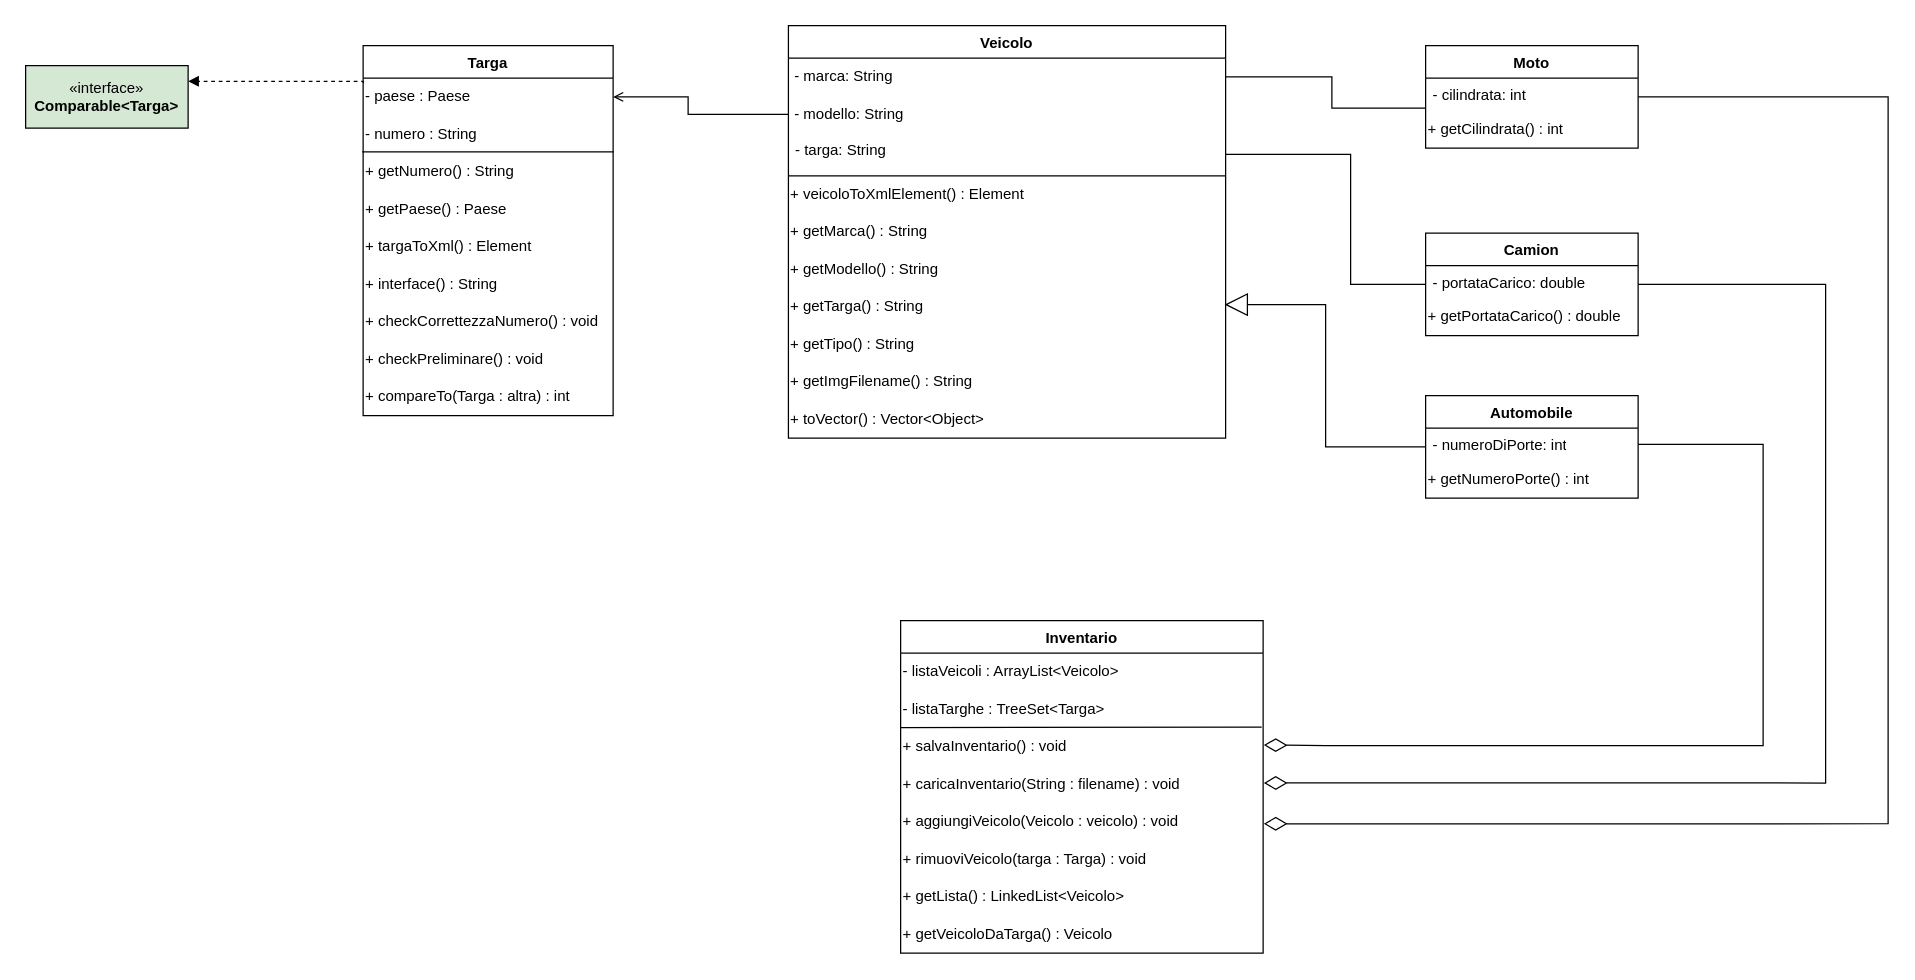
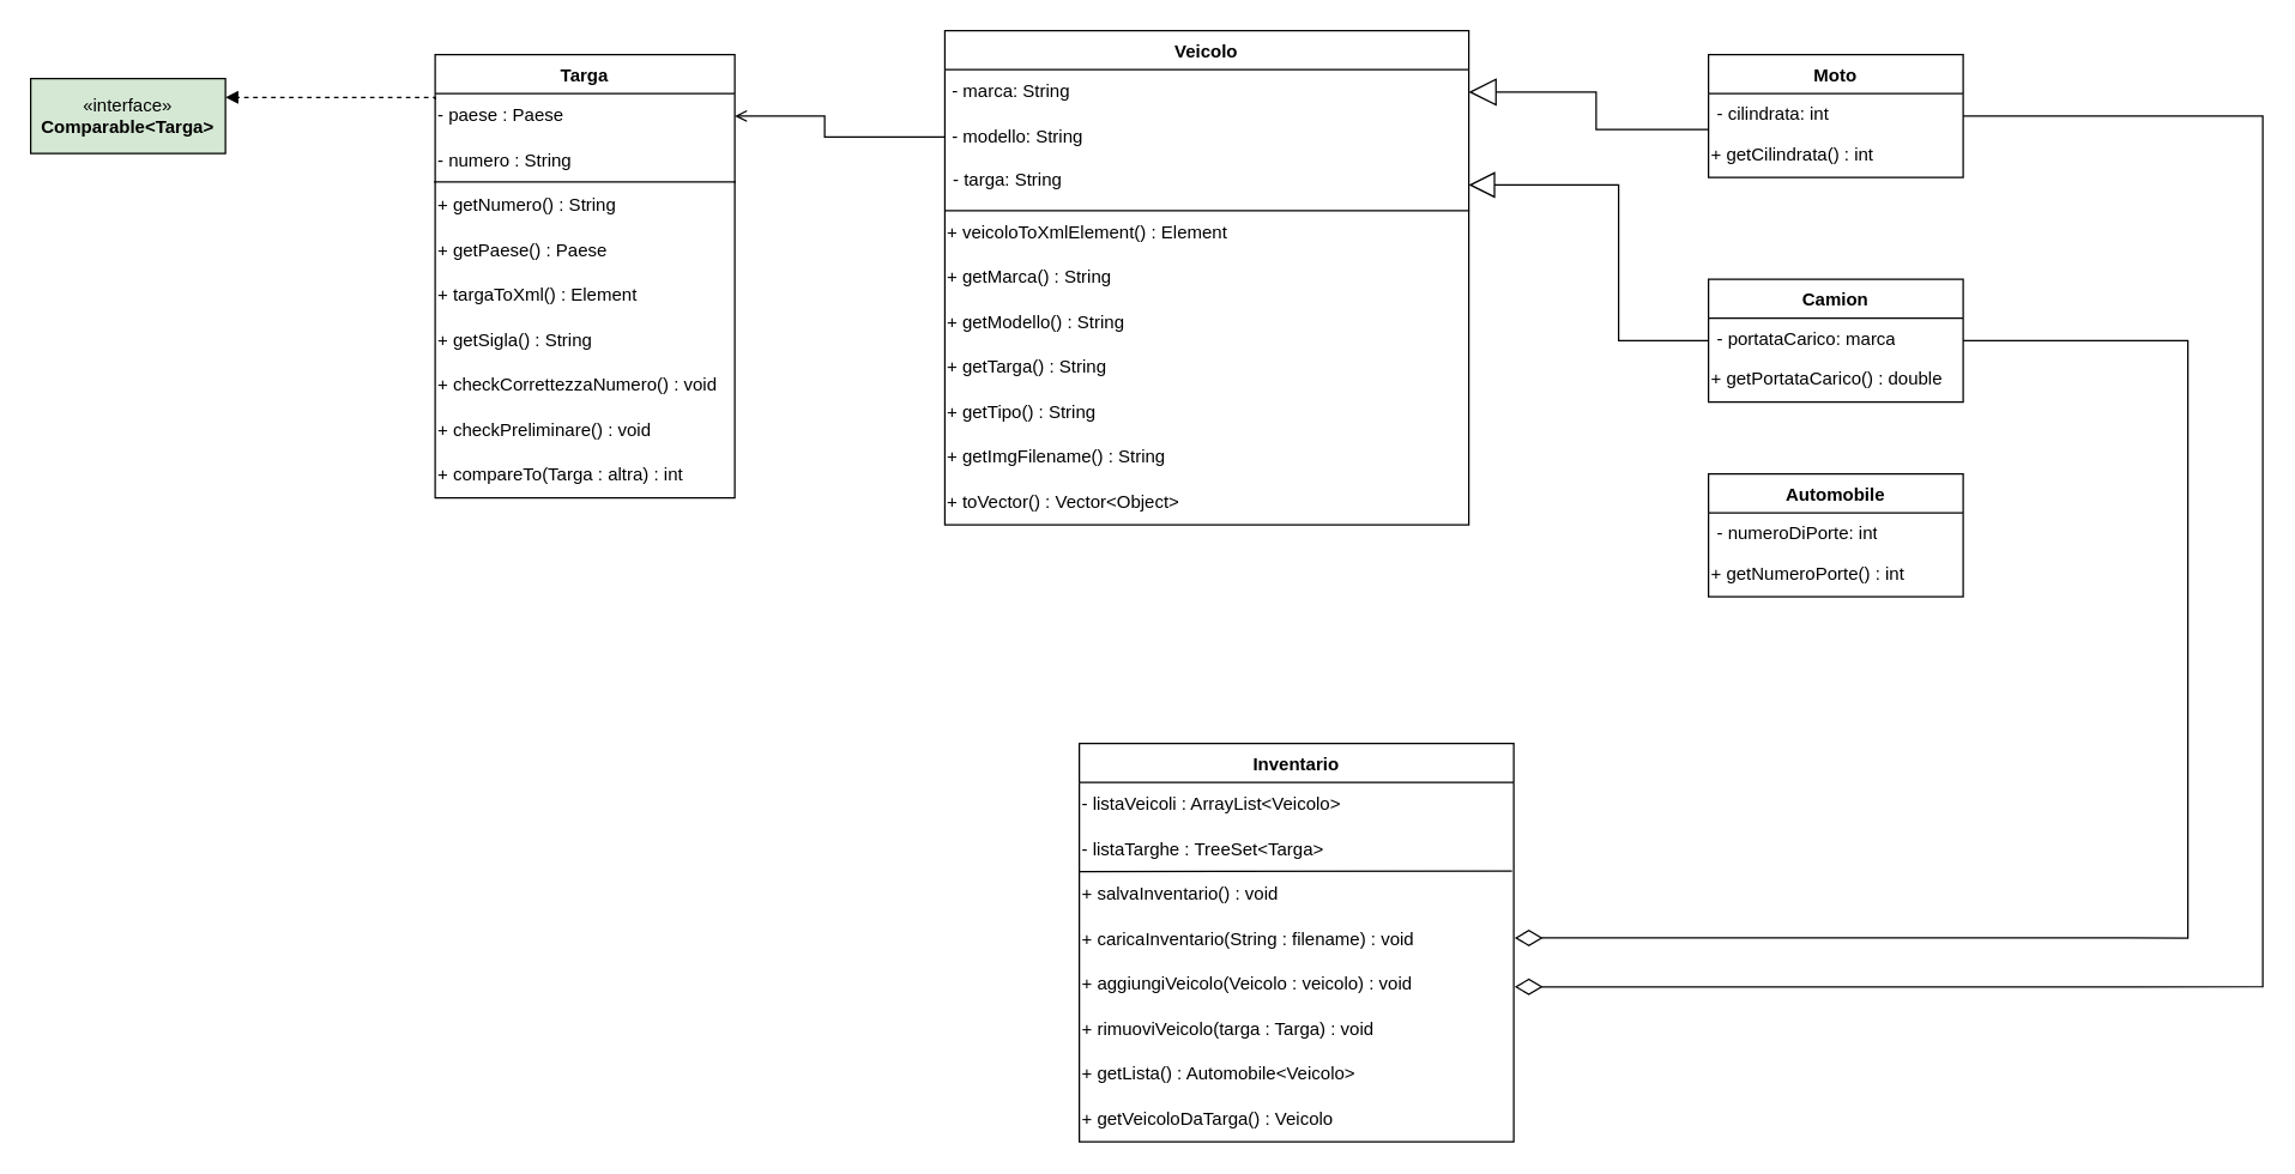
- <mxCell id="23" style="edgeStyle=orthogonalEdgeStyle;rounded=0;orthogonalLoop=1;jettySize=auto;html=1;endArrow=none;endFill=0;endSize=16;" parent="1" source="25" target="3" edge="1"><mxGeometry relative="1" as="geometry"><Array as="points"><mxPoint x="1065" y="86" /><mxPoint x="1065" y="61" /></Array></mxGeometry></mxCell>
+ <mxCell id="23" style="edgeStyle=orthogonalEdgeStyle;rounded=0;orthogonalLoop=1;jettySize=auto;html=1;endArrow=block;endFill=0;endSize=16;" parent="1" source="25" target="3" edge="1"><mxGeometry relative="1" as="geometry"><Array as="points"><mxPoint x="1065" y="86" /><mxPoint x="1065" y="61" /></Array></mxGeometry></mxCell>
- <mxCell id="18" style="edgeStyle=orthogonalEdgeStyle;rounded=0;orthogonalLoop=1;jettySize=auto;html=1;entryX=1;entryY=0.5;entryDx=0;entryDy=0;endArrow=none;endFill=0;endSize=15;" parent="1" source="20" target="5" edge="1"><mxGeometry relative="1" as="geometry"><mxPoint x="900" y="236" as="targetPoint" /><Array as="points"><mxPoint x="1080" y="227" /><mxPoint x="1080" y="123" /></Array></mxGeometry></mxCell>
+ <mxCell id="18" style="edgeStyle=orthogonalEdgeStyle;rounded=0;orthogonalLoop=1;jettySize=auto;html=1;entryX=1;entryY=0.5;entryDx=0;entryDy=0;endArrow=block;endFill=0;endSize=15;" parent="1" source="20" target="5" edge="1"><mxGeometry relative="1" as="geometry"><mxPoint x="900" y="236" as="targetPoint" /><Array as="points"><mxPoint x="1080" y="227" /><mxPoint x="1080" y="123" /></Array></mxGeometry></mxCell>
- <mxCell id="21" value="- portataCarico: double" style="text;strokeColor=none;fillColor=none;align=left;verticalAlign=top;spacingLeft=4;spacingRight=4;overflow=hidden;rotatable=0;points=[[0,0.5],[1,0.5]];portConstraint=eastwest;whiteSpace=wrap;html=1;" parent="20" vertex="1"><mxGeometry y="26" width="170" height="26" as="geometry" /></mxCell>
+ <mxCell id="21" value="- portataCarico: marca" style="text;strokeColor=none;fillColor=none;align=left;verticalAlign=top;spacingLeft=4;spacingRight=4;overflow=hidden;rotatable=0;points=[[0,0.5],[1,0.5]];portConstraint=eastwest;whiteSpace=wrap;html=1;" parent="20" vertex="1"><mxGeometry y="26" width="170" height="26" as="geometry" /></mxCell>
- <mxCell id="44" value="+ interface() : String" style="text;html=1;align=left;verticalAlign=middle;resizable=0;points=[];autosize=1;strokeColor=none;fillColor=none;" parent="38" vertex="1"><mxGeometry y="176" width="200" height="30" as="geometry" /></mxCell>
+ <mxCell id="44" value="+ getSigla() : String" style="text;html=1;align=left;verticalAlign=middle;resizable=0;points=[];autosize=1;strokeColor=none;fillColor=none;" parent="38" vertex="1"><mxGeometry y="176" width="200" height="30" as="geometry" /></mxCell>
- <mxCell id="14" style="edgeStyle=orthogonalEdgeStyle;rounded=0;orthogonalLoop=1;jettySize=auto;html=1;entryX=0.998;entryY=0.441;entryDx=0;entryDy=0;entryPerimeter=0;endArrow=block;endFill=0;endSize=16;" parent="1" source="15" target="10" edge="1"><mxGeometry relative="1" as="geometry"><Array as="points"><mxPoint x="1060" y="357" /><mxPoint x="1060" y="243" /></Array></mxGeometry></mxCell>
- <mxCell id="52" style="edgeStyle=orthogonalEdgeStyle;rounded=0;orthogonalLoop=1;jettySize=auto;html=1;entryX=1.002;entryY=0.45;entryDx=0;entryDy=0;entryPerimeter=0;endArrow=diamondThin;endFill=0;endSize=16;" parent="1" source="16" target="31" edge="1"><mxGeometry relative="1" as="geometry"><mxPoint x="1030" y="596" as="targetPoint" /><Array as="points"><mxPoint x="1410" y="355" /><mxPoint x="1410" y="596" /><mxPoint x="1060" y="596" /></Array></mxGeometry></mxCell>
- <mxCell id="36" value="+ getLista() : LinkedList&amp;lt;Veicolo&amp;gt;" style="text;html=1;align=left;verticalAlign=middle;resizable=0;points=[];autosize=1;strokeColor=none;fillColor=none;" parent="28" vertex="1"><mxGeometry y="206" width="290" height="30" as="geometry" /></mxCell>
+ <mxCell id="36" value="+ getLista() : Automobile&amp;lt;Veicolo&amp;gt;" style="text;html=1;align=left;verticalAlign=middle;resizable=0;points=[];autosize=1;strokeColor=none;fillColor=none;" parent="28" vertex="1"><mxGeometry y="206" width="290" height="30" as="geometry" /></mxCell>
